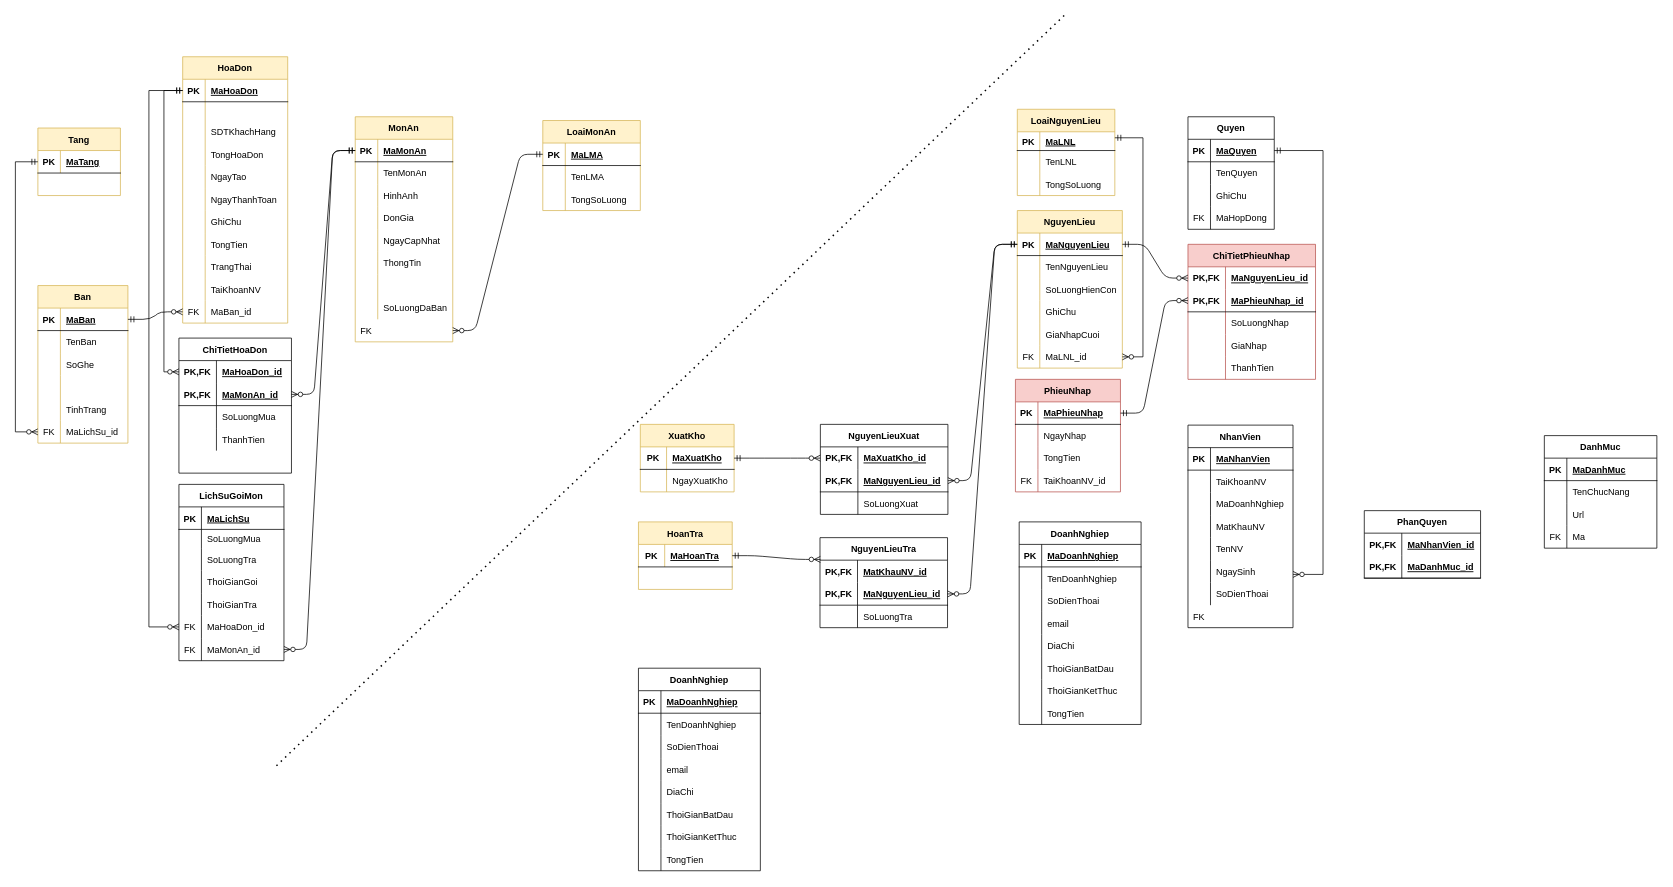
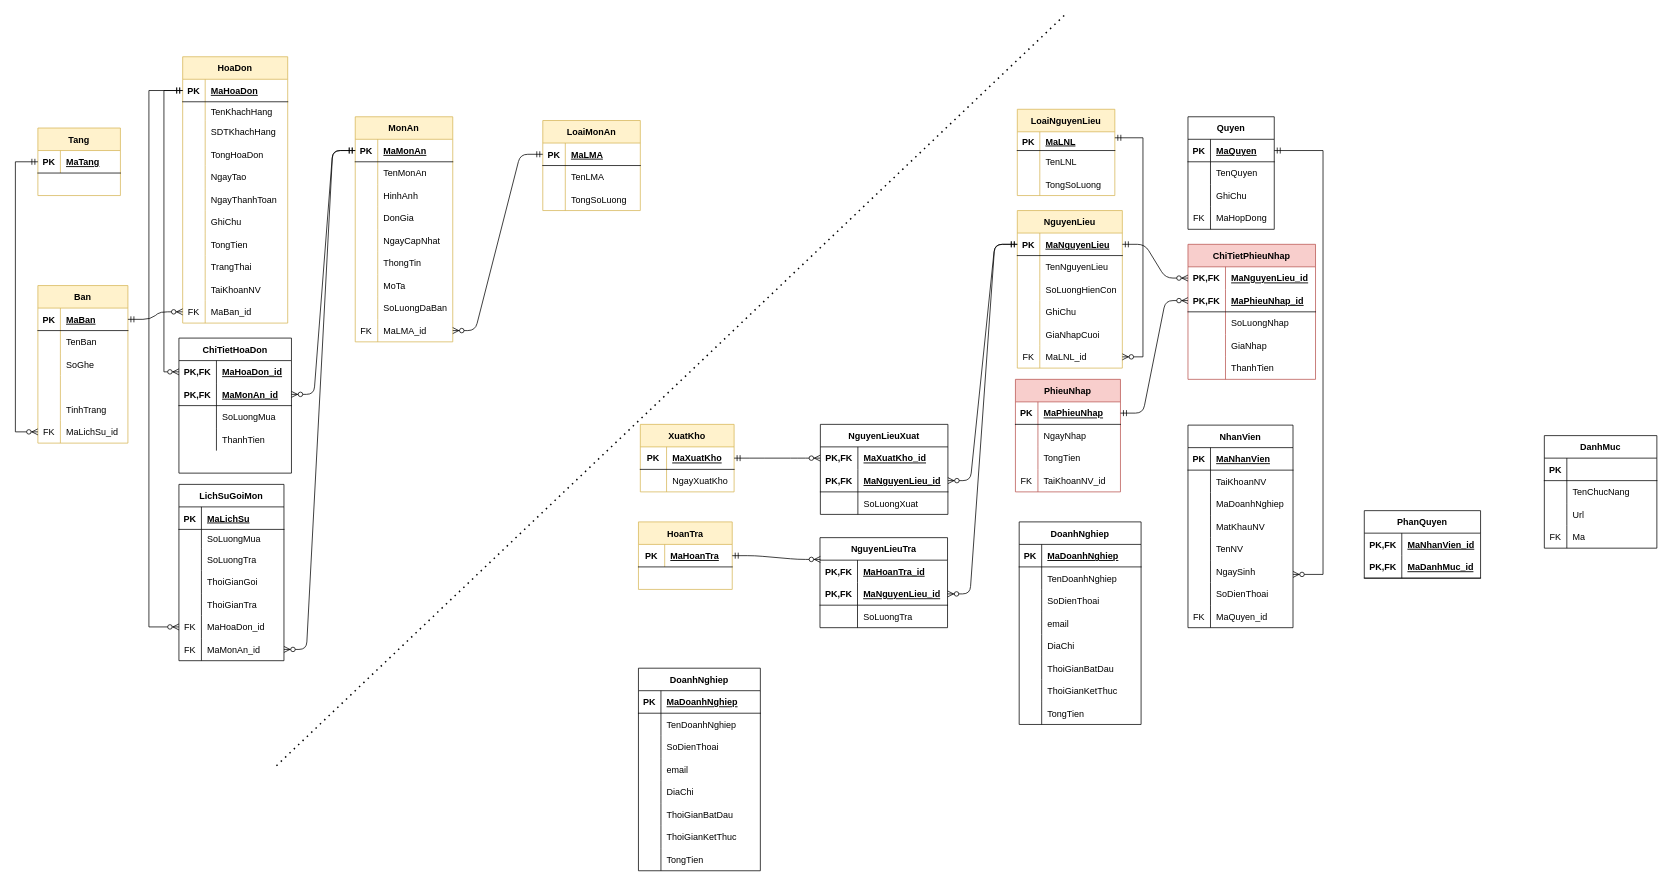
+ <mxCell id="64" value="TenKhachHang" style="shape=partialRectangle;connectable=0;fillColor=none;top=0;left=0;bottom=0;right=0;align=left;spacingLeft=6;overflow=hidden;" parent="62" vertex="1"><mxGeometry x="30" width="110" height="25" as="geometry"><mxRectangle width="110" height="25" as="alternateBounds" /></mxGeometry></mxCell>
+ <mxCell id="23" value="MoTa" style="shape=partialRectangle;connectable=0;fillColor=none;top=0;left=0;bottom=0;right=0;align=left;spacingLeft=6;overflow=hidden;" parent="21" vertex="1"><mxGeometry x="30" width="100" height="30" as="geometry"><mxRectangle width="100" height="30" as="alternateBounds" /></mxGeometry></mxCell>
+ <mxCell id="29" value="MaLMA_id" style="shape=partialRectangle;connectable=0;fillColor=none;top=0;left=0;bottom=0;right=0;align=left;spacingLeft=6;overflow=hidden;" parent="27" vertex="1"><mxGeometry x="30" width="100" height="30" as="geometry"><mxRectangle width="100" height="30" as="alternateBounds" /></mxGeometry></mxCell>
- <mxCell id="307" value="MaDanhMuc" style="shape=partialRectangle;connectable=0;fillColor=none;top=0;left=0;bottom=0;right=0;align=left;spacingLeft=6;fontStyle=5;overflow=hidden;" parent="305" vertex="1"><mxGeometry x="30" width="120" height="30" as="geometry"><mxRectangle width="120" height="30" as="alternateBounds" /></mxGeometry></mxCell>
- <mxCell id="272" value="MatKhauNV_id" style="shape=partialRectangle;connectable=0;fillColor=none;top=0;left=0;bottom=0;right=0;align=left;spacingLeft=6;fontStyle=5;overflow=hidden;" parent="270" vertex="1"><mxGeometry x="50" width="120" height="30" as="geometry"><mxRectangle width="120" height="30" as="alternateBounds" /></mxGeometry></mxCell>
+ <mxCell id="272" value="MaHoanTra_id" style="shape=partialRectangle;connectable=0;fillColor=none;top=0;left=0;bottom=0;right=0;align=left;spacingLeft=6;fontStyle=5;overflow=hidden;" parent="270" vertex="1"><mxGeometry x="50" width="120" height="30" as="geometry"><mxRectangle width="120" height="30" as="alternateBounds" /></mxGeometry></mxCell>
+ <mxCell id="131" value="MaQuyen_id" style="shape=partialRectangle;connectable=0;fillColor=none;top=0;left=0;bottom=0;right=0;align=left;spacingLeft=6;overflow=hidden;" parent="129" vertex="1"><mxGeometry x="30" width="110" height="30" as="geometry"><mxRectangle width="110" height="30" as="alternateBounds" /></mxGeometry></mxCell>
